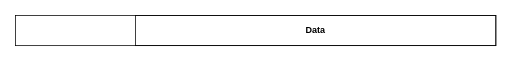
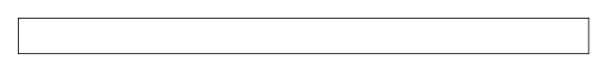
- <mxCell id="3" value="&lt;b&gt;Data&lt;/b&gt;" style="text;html=1;align=center;verticalAlign=middle;whiteSpace=wrap;rounded=0;strokeColor=default;" parent="1" vertex="1"><mxGeometry x="180" y="20" width="480" height="40" as="geometry" /></mxCell>
